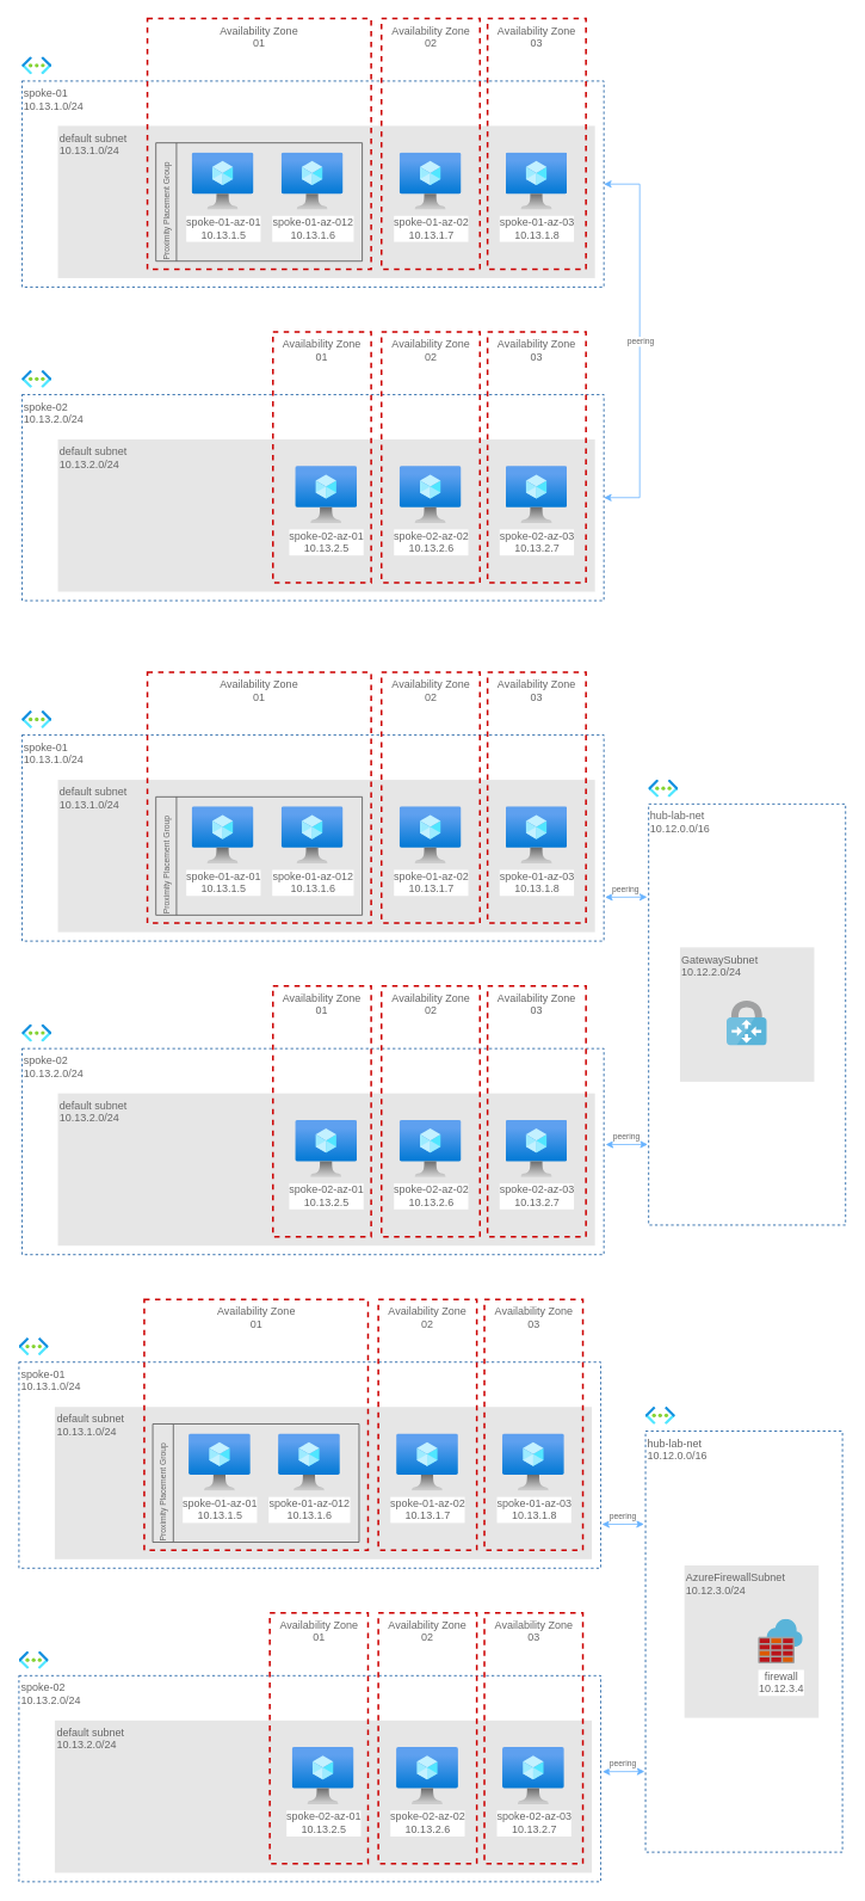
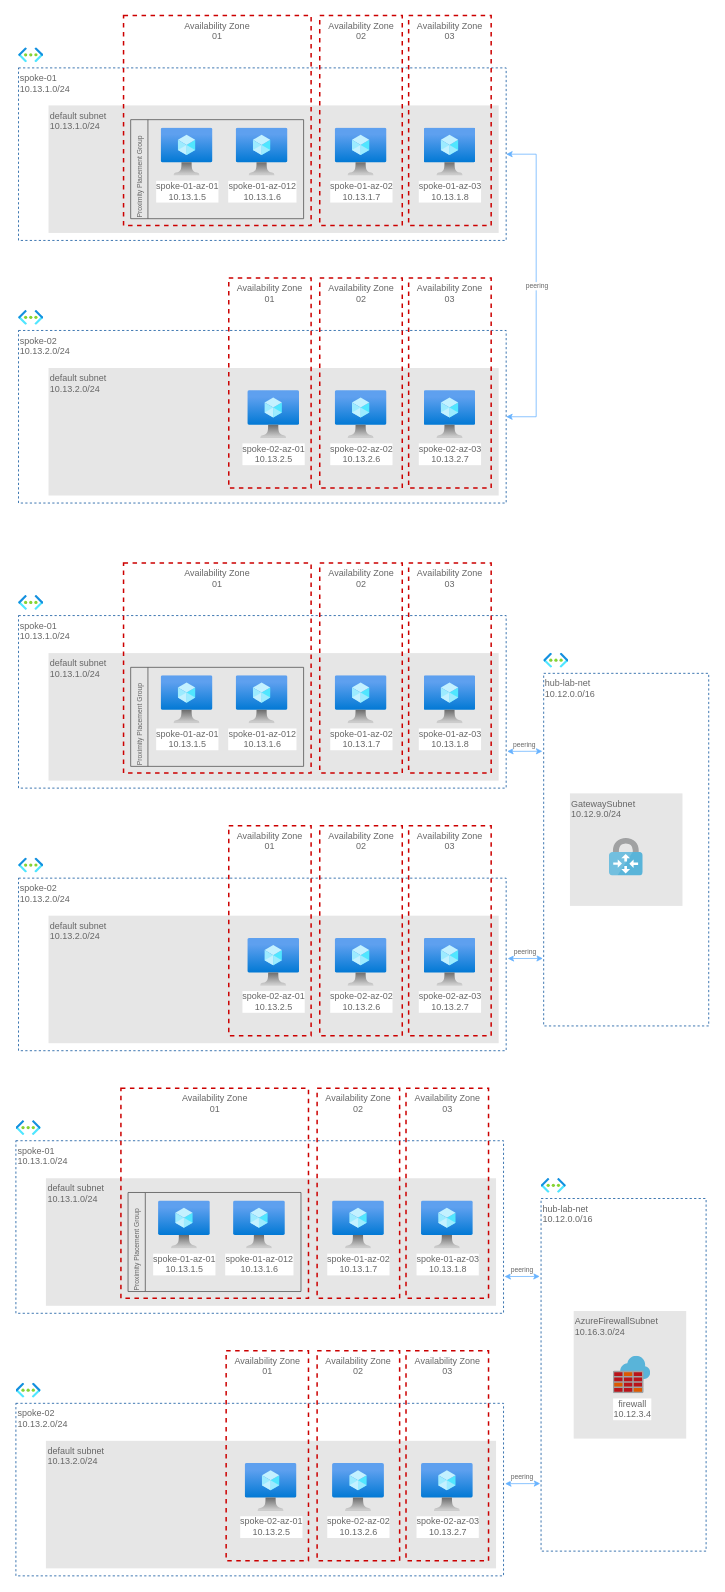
- <mxCell id="45" value="GatewaySubnet&lt;br&gt;&lt;div style=&quot;&quot;&gt;&lt;span style=&quot;background-color: initial;&quot;&gt;10.12.2.0/24&lt;/span&gt;&lt;/div&gt;" style="rounded=0;whiteSpace=wrap;html=1;dashed=1;dashPattern=1 1;fontColor=#666666;strokeColor=none;fillColor=#E6E6E6;align=left;verticalAlign=top;" parent="1" vertex="1"><mxGeometry x="759" y="1057" width="150" height="150" as="geometry" /></mxCell>
+ <mxCell id="45" value="GatewaySubnet&lt;br&gt;&lt;div style=&quot;&quot;&gt;&lt;span style=&quot;background-color: initial;&quot;&gt;10.12.9.0/24&lt;/span&gt;&lt;/div&gt;" style="rounded=0;whiteSpace=wrap;html=1;dashed=1;dashPattern=1 1;fontColor=#666666;strokeColor=none;fillColor=#E6E6E6;align=left;verticalAlign=top;" parent="1" vertex="1"><mxGeometry x="759" y="1057" width="150" height="150" as="geometry" /></mxCell>
- <mxCell id="72" value="AzureFirewallSubnet&lt;br&gt;&lt;div style=&quot;&quot;&gt;&lt;span style=&quot;background-color: initial;&quot;&gt;10.12.3.0/24&lt;/span&gt;&lt;/div&gt;" style="rounded=0;whiteSpace=wrap;html=1;dashed=1;dashPattern=1 1;fontColor=#666666;strokeColor=none;fillColor=#E6E6E6;align=left;verticalAlign=top;" vertex="1" parent="1"><mxGeometry x="764" y="1747" width="150" height="170" as="geometry" /></mxCell>
+ <mxCell id="72" value="AzureFirewallSubnet&lt;br&gt;&lt;div style=&quot;&quot;&gt;&lt;span style=&quot;background-color: initial;&quot;&gt;10.16.3.0/24&lt;/span&gt;&lt;/div&gt;" style="rounded=0;whiteSpace=wrap;html=1;dashed=1;dashPattern=1 1;fontColor=#666666;strokeColor=none;fillColor=#E6E6E6;align=left;verticalAlign=top;" vertex="1" parent="1"><mxGeometry x="764" y="1747" width="150" height="170" as="geometry" /></mxCell>
- <mxCell id="73" value="firewall&lt;br&gt;10.12.3.4" style="sketch=0;aspect=fixed;html=1;points=[];align=center;image;fontSize=12;image=img/lib/mscae/Azure_Firewall.svg;rounded=0;shadow=0;fontColor=#666666;strokeColor=#4D4D4D;strokeWidth=1;fillColor=none;" vertex="1" parent="1"><mxGeometry x="846.5" y="1807" width="50" height="50" as="geometry" /></mxCell>
+ <mxCell id="73" value="firewall&lt;br&gt;10.12.3.4" style="sketch=0;aspect=fixed;html=1;points=[];align=center;image;fontSize=12;image=img/lib/mscae/Azure_Firewall.svg;rounded=0;shadow=0;fontColor=#666666;strokeColor=#4D4D4D;strokeWidth=1;fillColor=none;" vertex="1" parent="1"><mxGeometry x="816.5" y="1807" width="50" height="50" as="geometry" /></mxCell>
